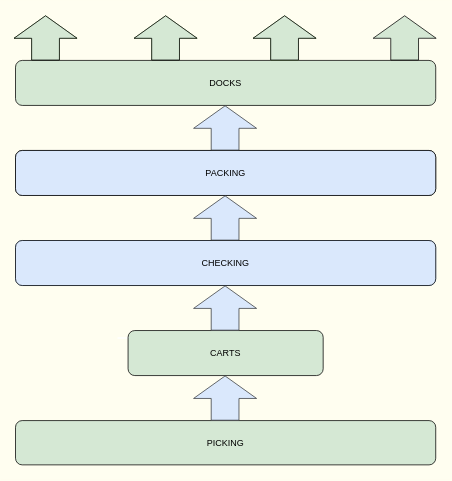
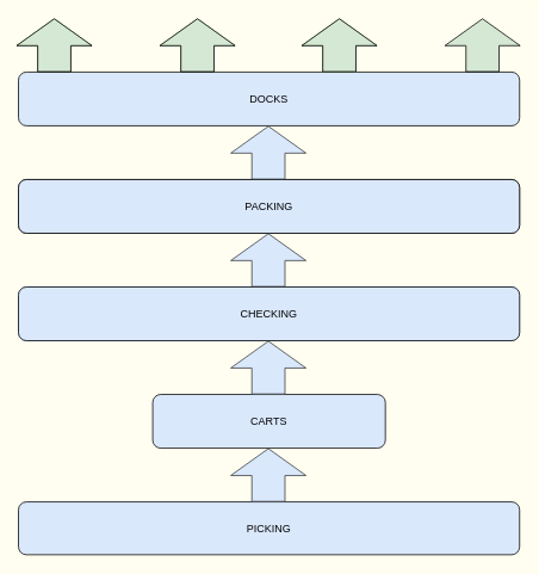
- <mxCell id="8" value="DOCKS" style="rounded=1;whiteSpace=wrap;html=1;fillColor=#D5E8D4;" parent="1" vertex="1"><mxGeometry x="20" y="80" width="560" height="60" as="geometry" /></mxCell>
+ <mxCell id="8" value="DOCKS" style="rounded=1;whiteSpace=wrap;html=1;fillColor=#dae8fc;" parent="1" vertex="1"><mxGeometry x="20" y="80" width="560" height="60" as="geometry" /></mxCell>
- <mxCell id="11" value="CARTS" style="rounded=1;whiteSpace=wrap;html=1;fillColor=#d5e8d4;" parent="1" vertex="1"><mxGeometry x="170" y="440" width="260" height="60" as="geometry" /></mxCell>
+ <mxCell id="11" value="CARTS" style="rounded=1;whiteSpace=wrap;html=1;fillColor=#dae8fc;" parent="1" vertex="1"><mxGeometry x="170" y="440" width="260" height="60" as="geometry" /></mxCell>
- <mxCell id="5" value="PICKING" style="rounded=1;whiteSpace=wrap;html=1;fillColor=#d5e8d4;" parent="1" vertex="1"><mxGeometry x="20" y="560" width="560" height="59" as="geometry" /></mxCell>
+ <mxCell id="5" value="PICKING" style="rounded=1;whiteSpace=wrap;html=1;fillColor=#DAE8FC;" parent="1" vertex="1"><mxGeometry x="20" y="560" width="560" height="59" as="geometry" /></mxCell>
